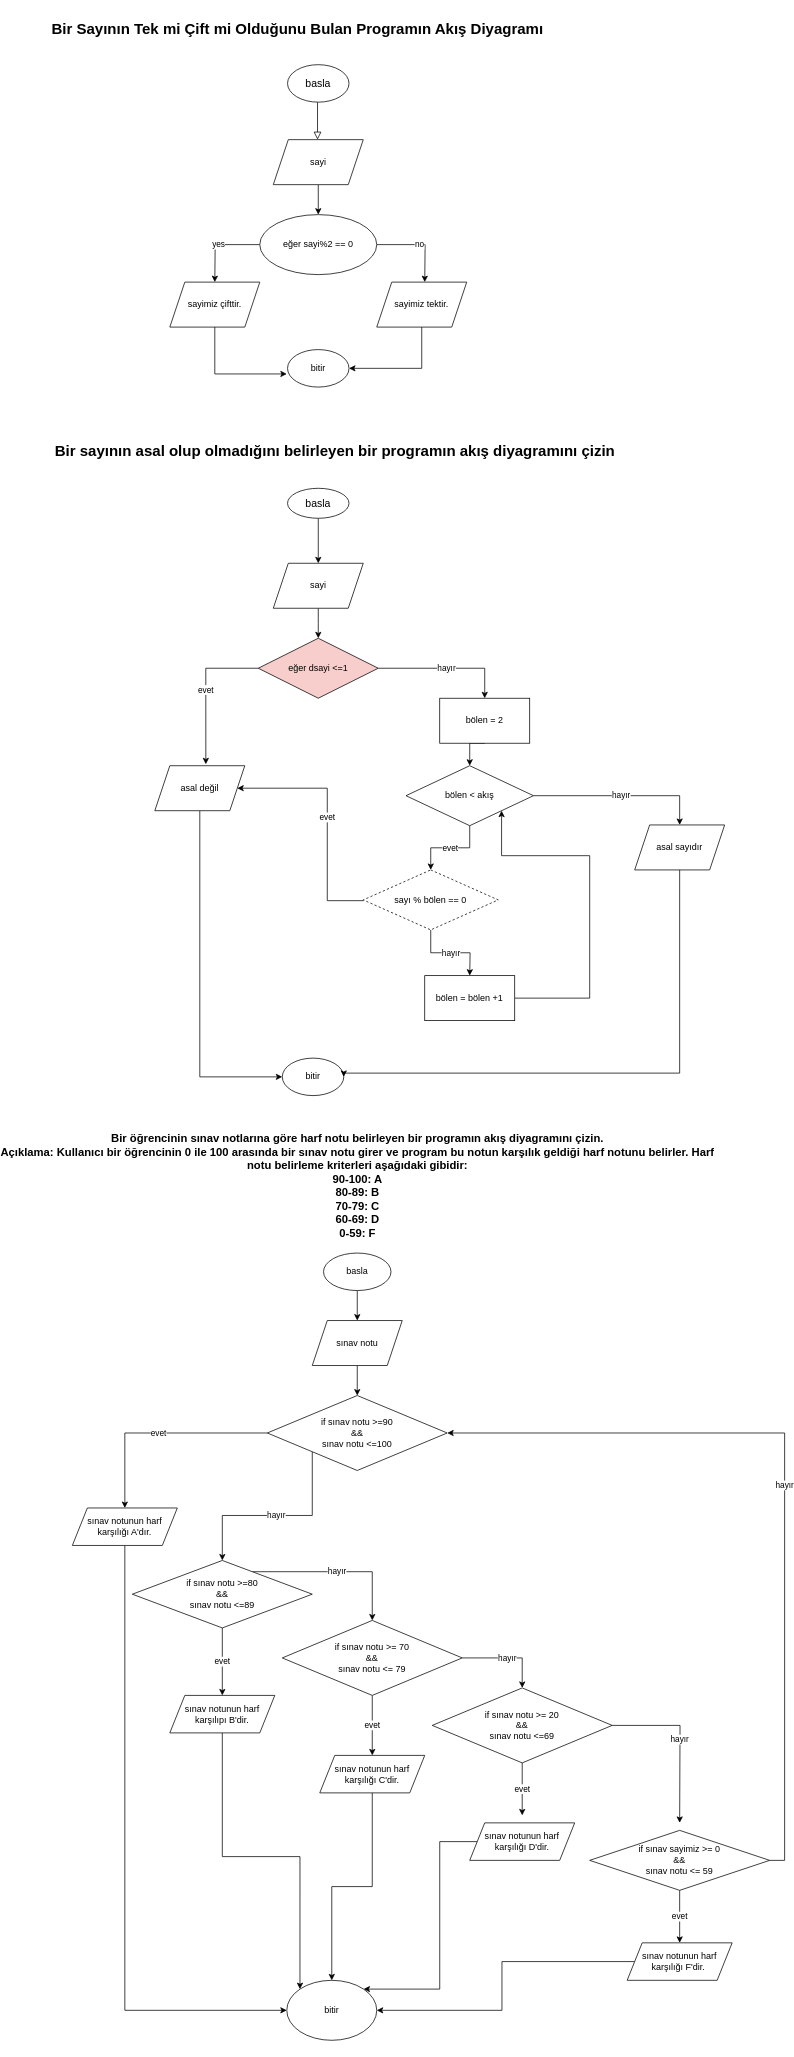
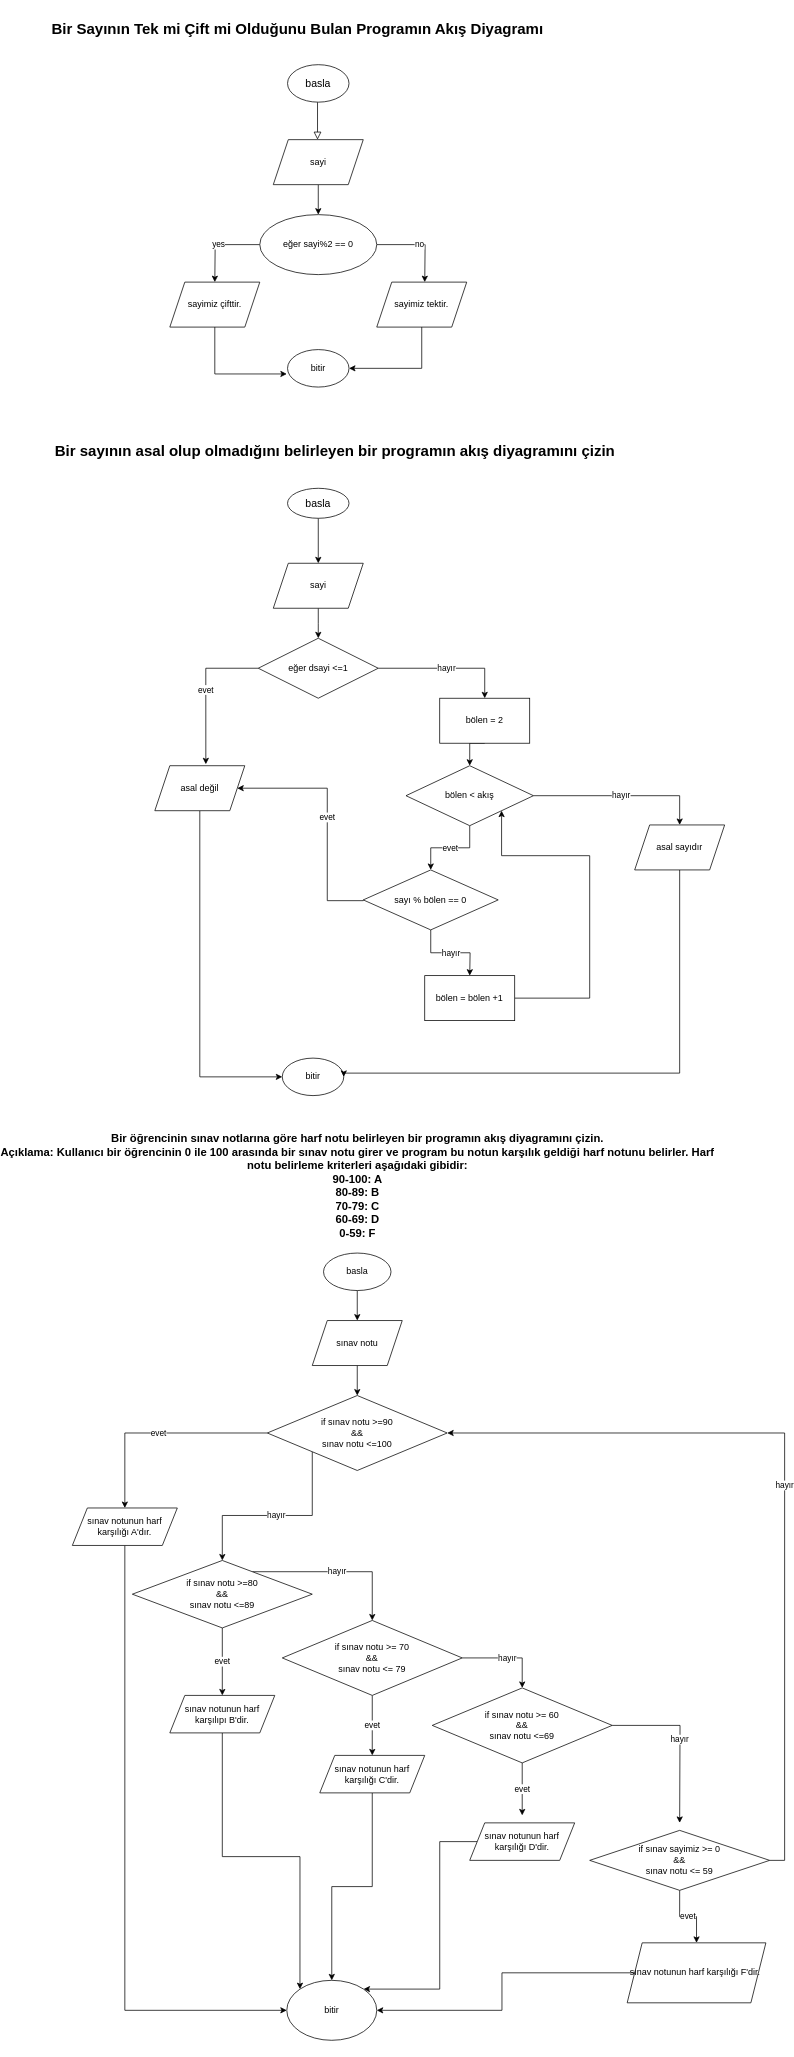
- <mxCell id="21" value="eğer dsayi &amp;lt;=1" style="rhombus;whiteSpace=wrap;html=1;fillColor=#f8cecc;" vertex="1" parent="1"><mxGeometry x="268" y="850" width="160" height="80" as="geometry" /></mxCell>
+ <mxCell id="21" value="eğer dsayi &amp;lt;=1" style="rhombus;whiteSpace=wrap;html=1;" vertex="1" parent="1"><mxGeometry x="268" y="850" width="160" height="80" as="geometry" /></mxCell>
- <mxCell id="35" value="&lt;meta charset=&quot;utf-8&quot;&gt;sayı % bölen == 0" style="rhombus;whiteSpace=wrap;html=1;dashed=1;" vertex="1" parent="1"><mxGeometry x="408" y="1159" width="180" height="80" as="geometry" /></mxCell>
+ <mxCell id="35" value="&lt;meta charset=&quot;utf-8&quot;&gt;sayı % bölen == 0" style="rhombus;whiteSpace=wrap;html=1;" vertex="1" parent="1"><mxGeometry x="408" y="1159" width="180" height="80" as="geometry" /></mxCell>
- <mxCell id="62" value="if sınav notu &amp;gt;= 20&lt;div&gt;&amp;amp;&amp;amp;&lt;/div&gt;&lt;div&gt;sınav notu &amp;lt;=69&lt;/div&gt;" style="rhombus;whiteSpace=wrap;html=1;" vertex="1" parent="1"><mxGeometry x="500" y="2250" width="240" height="100" as="geometry" /></mxCell>
+ <mxCell id="62" value="if sınav notu &amp;gt;= 60&lt;div&gt;&amp;amp;&amp;amp;&lt;/div&gt;&lt;div&gt;sınav notu &amp;lt;=69&lt;/div&gt;" style="rhombus;whiteSpace=wrap;html=1;" vertex="1" parent="1"><mxGeometry x="500" y="2250" width="240" height="100" as="geometry" /></mxCell>
- <mxCell id="64" value="sınav notunun harf karşılığı F'dir.&amp;nbsp;" style="shape=parallelogram;perimeter=parallelogramPerimeter;whiteSpace=wrap;html=1;fixedSize=1;" vertex="1" parent="1"><mxGeometry x="760" y="2590" width="140" height="50" as="geometry" /></mxCell>
+ <mxCell id="64" value="sınav notunun harf karşılığı F'dir.&amp;nbsp;" style="shape=parallelogram;perimeter=parallelogramPerimeter;whiteSpace=wrap;html=1;fixedSize=1;" vertex="1" parent="1"><mxGeometry x="760" y="2590" width="185" height="80" as="geometry" /></mxCell>
